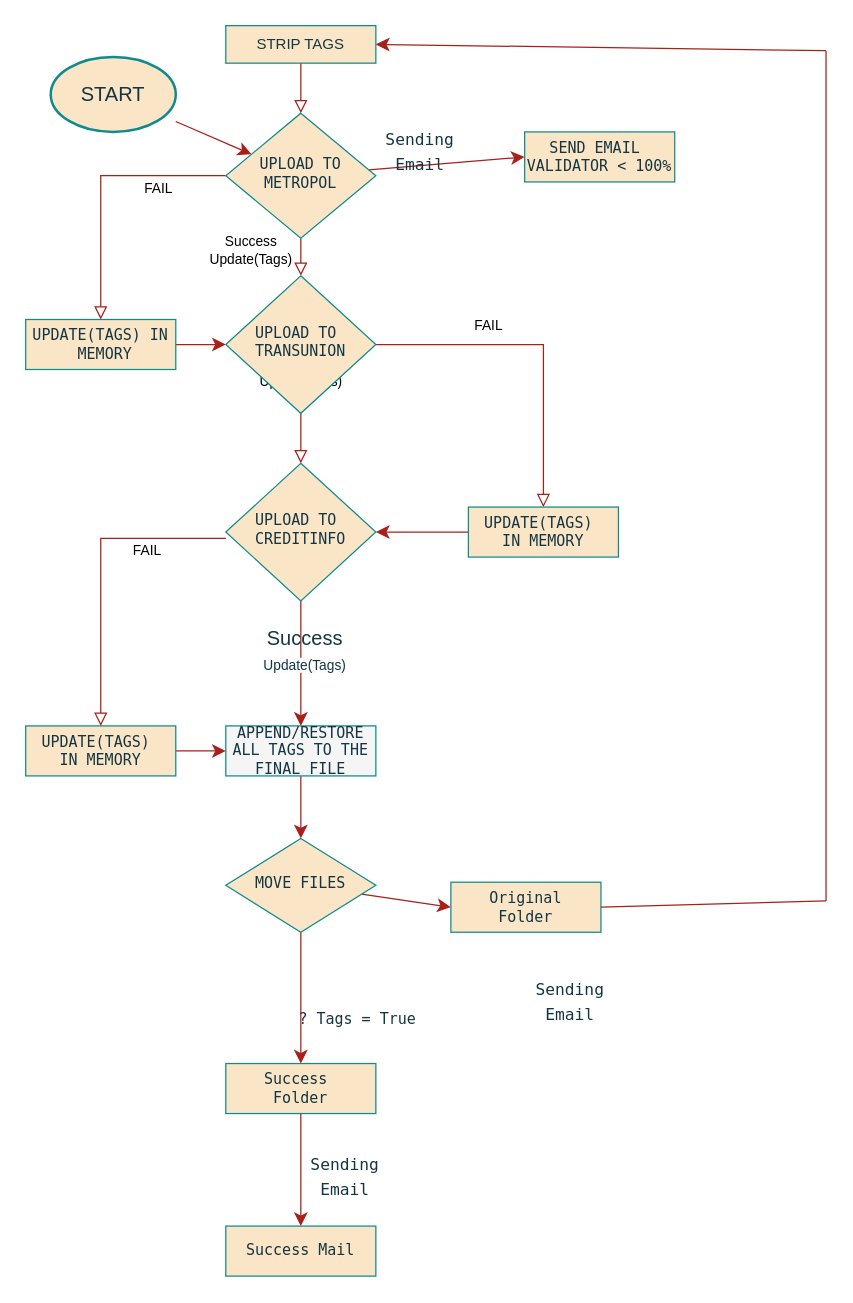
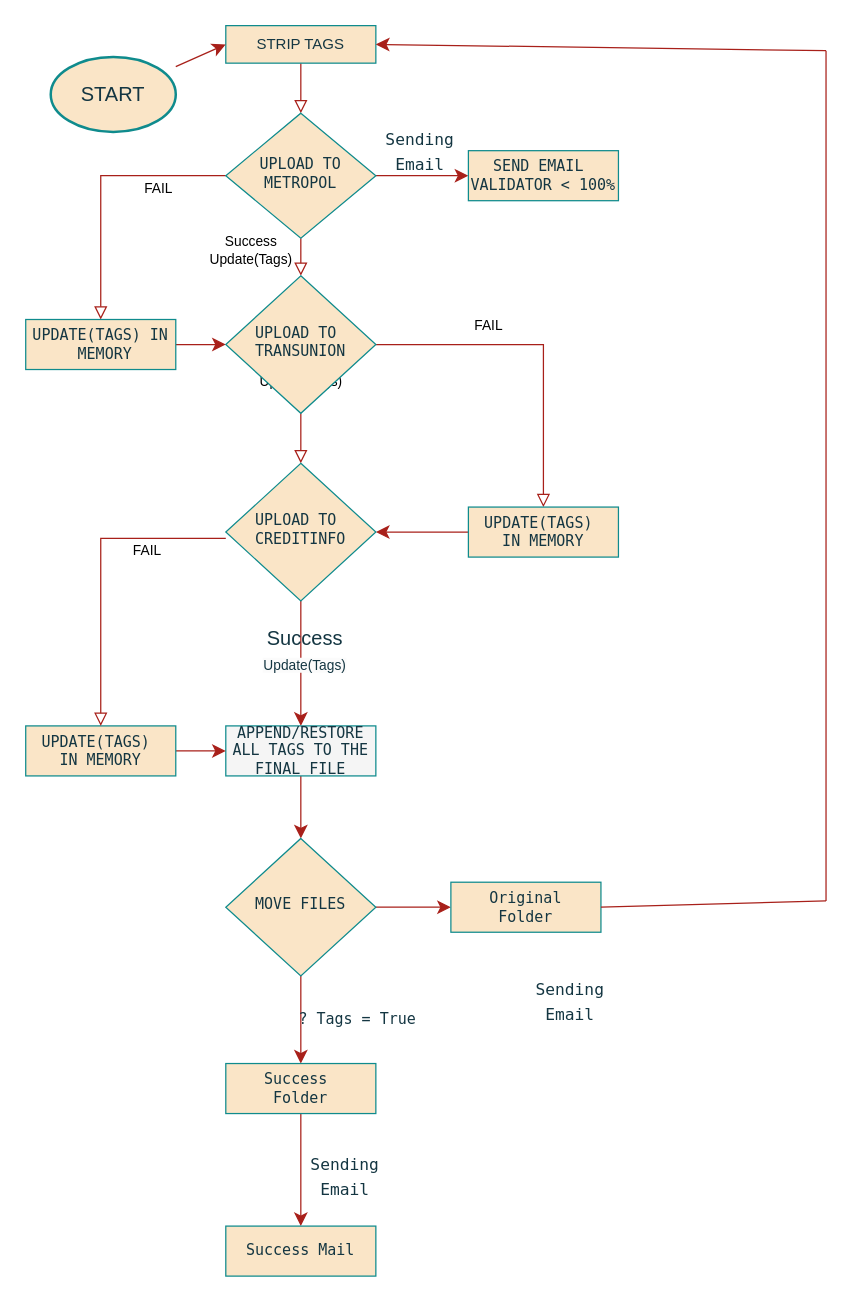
- <mxCell id="15" style="edgeStyle=none;curved=1;rounded=0;orthogonalLoop=1;jettySize=auto;html=1;fontSize=12;startSize=8;endSize=8;labelBackgroundColor=none;strokeColor=#A8201A;fontColor=default;" edge="1" parent="1" source="16" target="7"><mxGeometry relative="1" as="geometry" /></mxCell>
+ <mxCell id="15" style="edgeStyle=none;curved=1;rounded=0;orthogonalLoop=1;jettySize=auto;html=1;entryX=0;entryY=0.5;entryDx=0;entryDy=0;fontSize=12;startSize=8;endSize=8;labelBackgroundColor=none;strokeColor=#A8201A;fontColor=default;" edge="1" parent="1" source="16" target="3"><mxGeometry relative="1" as="geometry" /></mxCell>
- <mxCell id="36" value="&lt;pre&gt;SEND EMAIL &lt;br&gt;VALIDATOR &amp;lt; 100%&lt;/pre&gt;" style="rounded=0;whiteSpace=wrap;html=1;fontSize=12;glass=0;strokeWidth=1;shadow=0;labelBackgroundColor=none;fillColor=#FAE5C7;strokeColor=#0F8B8D;fontColor=#143642;" vertex="1" parent="1"><mxGeometry x="419" y="105" width="120" height="40" as="geometry" /></mxCell>
+ <mxCell id="36" value="&lt;pre&gt;SEND EMAIL &lt;br&gt;VALIDATOR &amp;lt; 100%&lt;/pre&gt;" style="rounded=0;whiteSpace=wrap;html=1;fontSize=12;glass=0;strokeWidth=1;shadow=0;labelBackgroundColor=none;fillColor=#FAE5C7;strokeColor=#0F8B8D;fontColor=#143642;" vertex="1" parent="1"><mxGeometry x="374" y="120" width="120" height="40" as="geometry" /></mxCell>
- <mxCell id="26" value="&lt;pre&gt;MOVE FILES&lt;/pre&gt;" style="rhombus;whiteSpace=wrap;html=1;shadow=0;fontFamily=Helvetica;fontSize=12;align=center;strokeWidth=1;spacing=6;spacingTop=-4;rounded=0;labelBackgroundColor=none;fillColor=#FAE5C7;strokeColor=#0F8B8D;fontColor=#143642;" vertex="1" parent="1"><mxGeometry x="180" y="670" width="120" height="75" as="geometry" /></mxCell>
+ <mxCell id="26" value="&lt;pre&gt;MOVE FILES&lt;/pre&gt;" style="rhombus;whiteSpace=wrap;html=1;shadow=0;fontFamily=Helvetica;fontSize=12;align=center;strokeWidth=1;spacing=6;spacingTop=-4;rounded=0;labelBackgroundColor=none;fillColor=#FAE5C7;strokeColor=#0F8B8D;fontColor=#143642;" vertex="1" parent="1"><mxGeometry x="180" y="670" width="120" height="110" as="geometry" /></mxCell>
